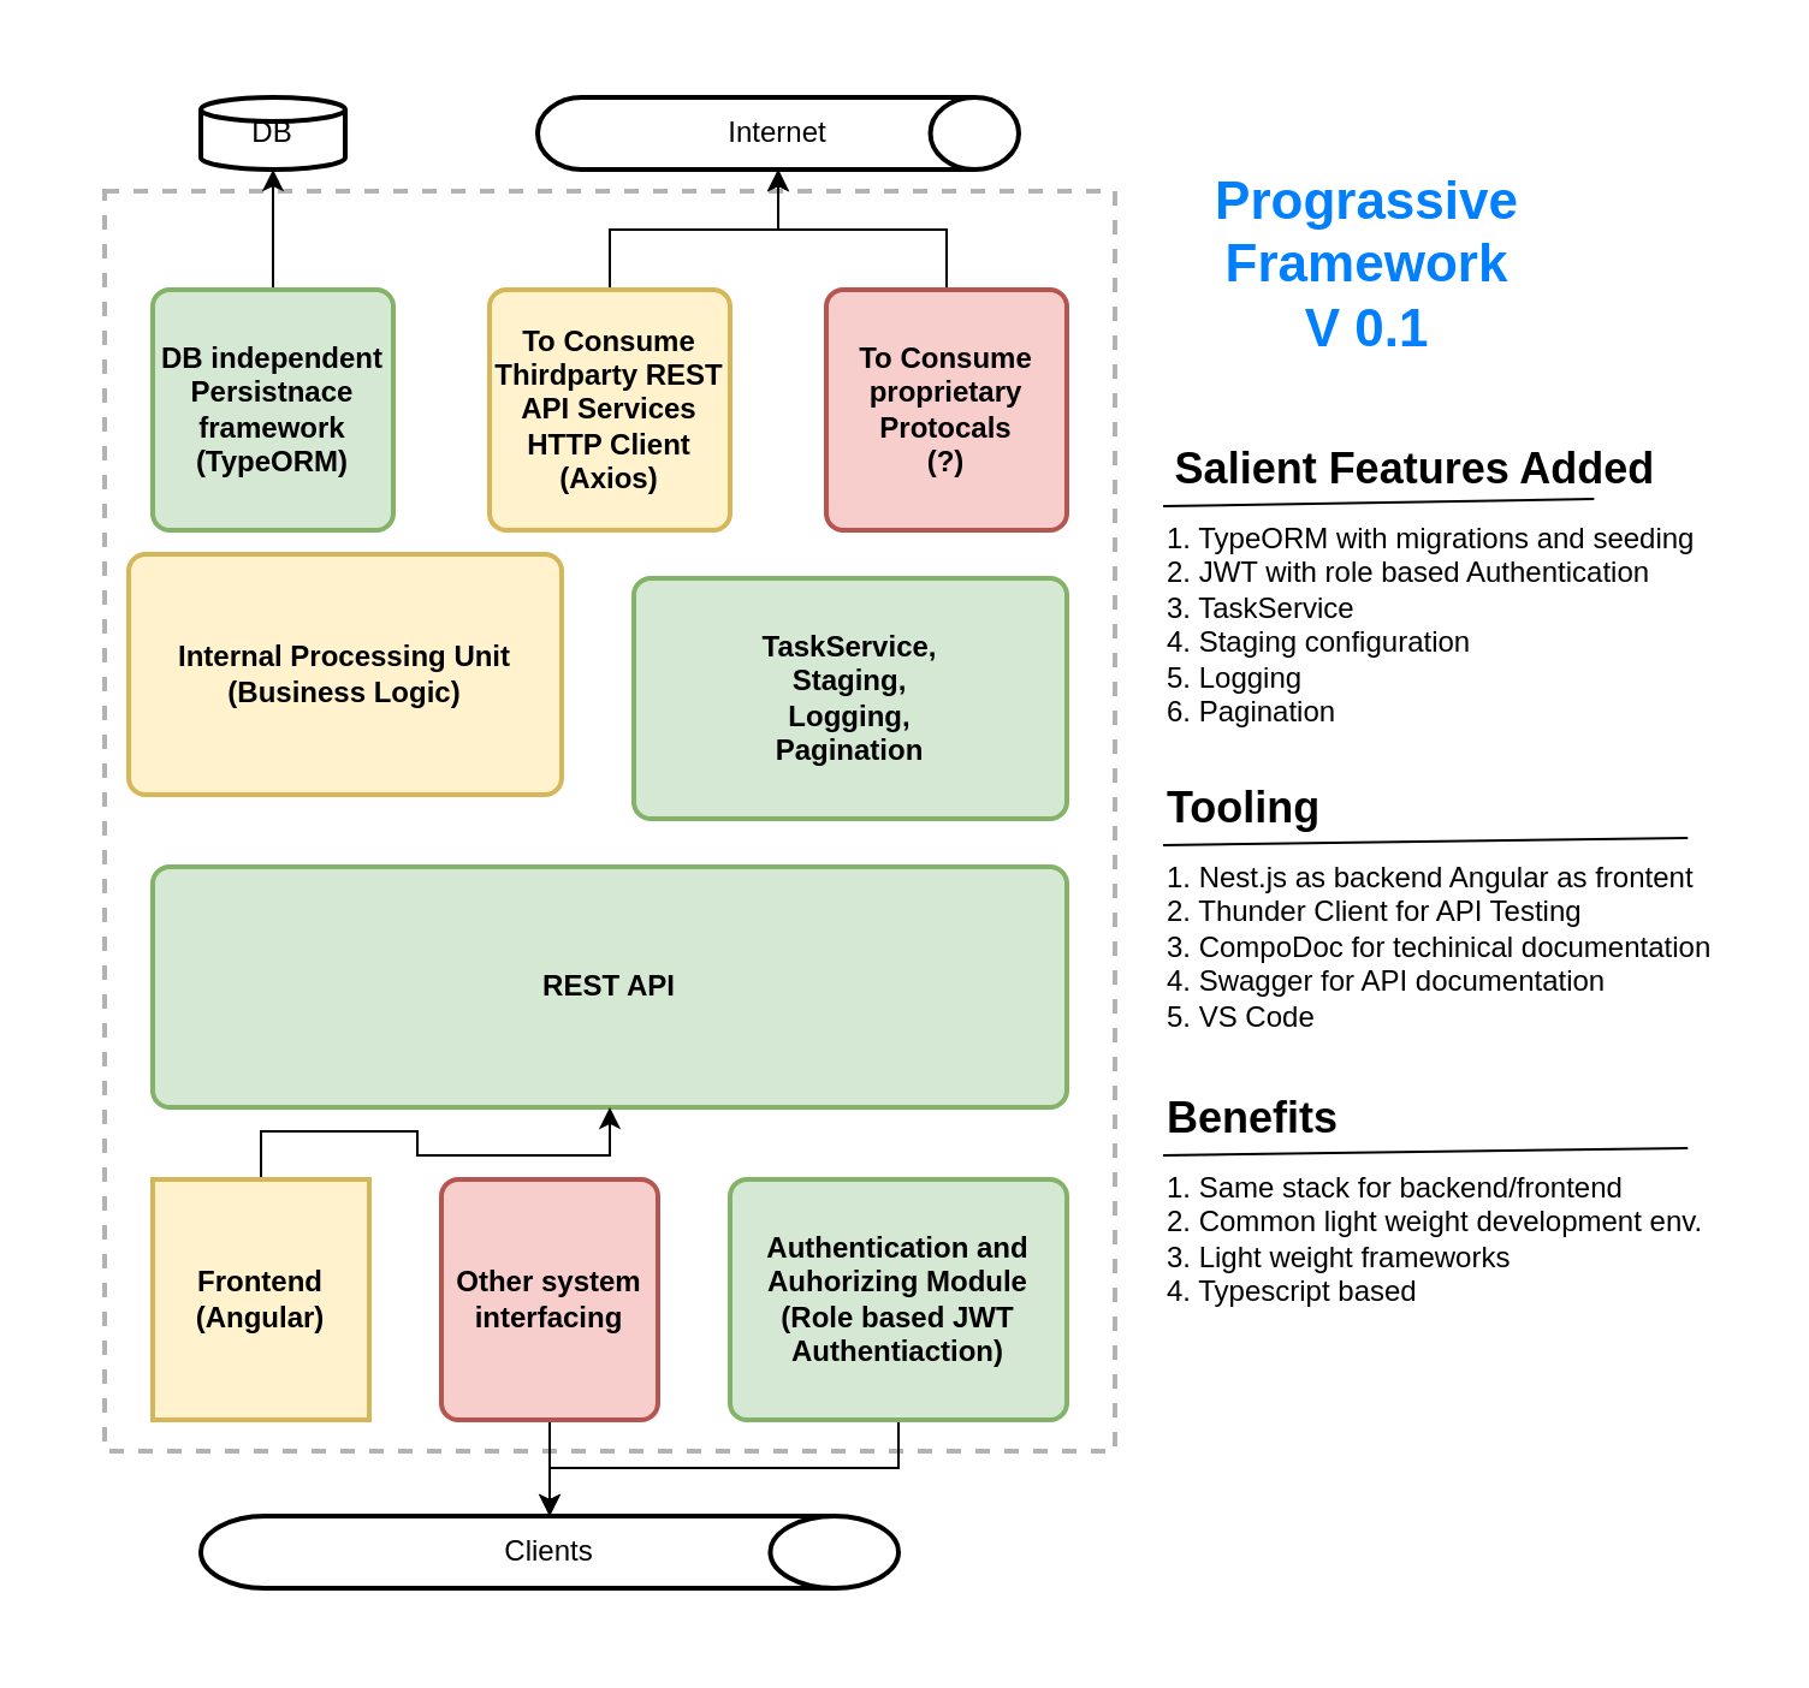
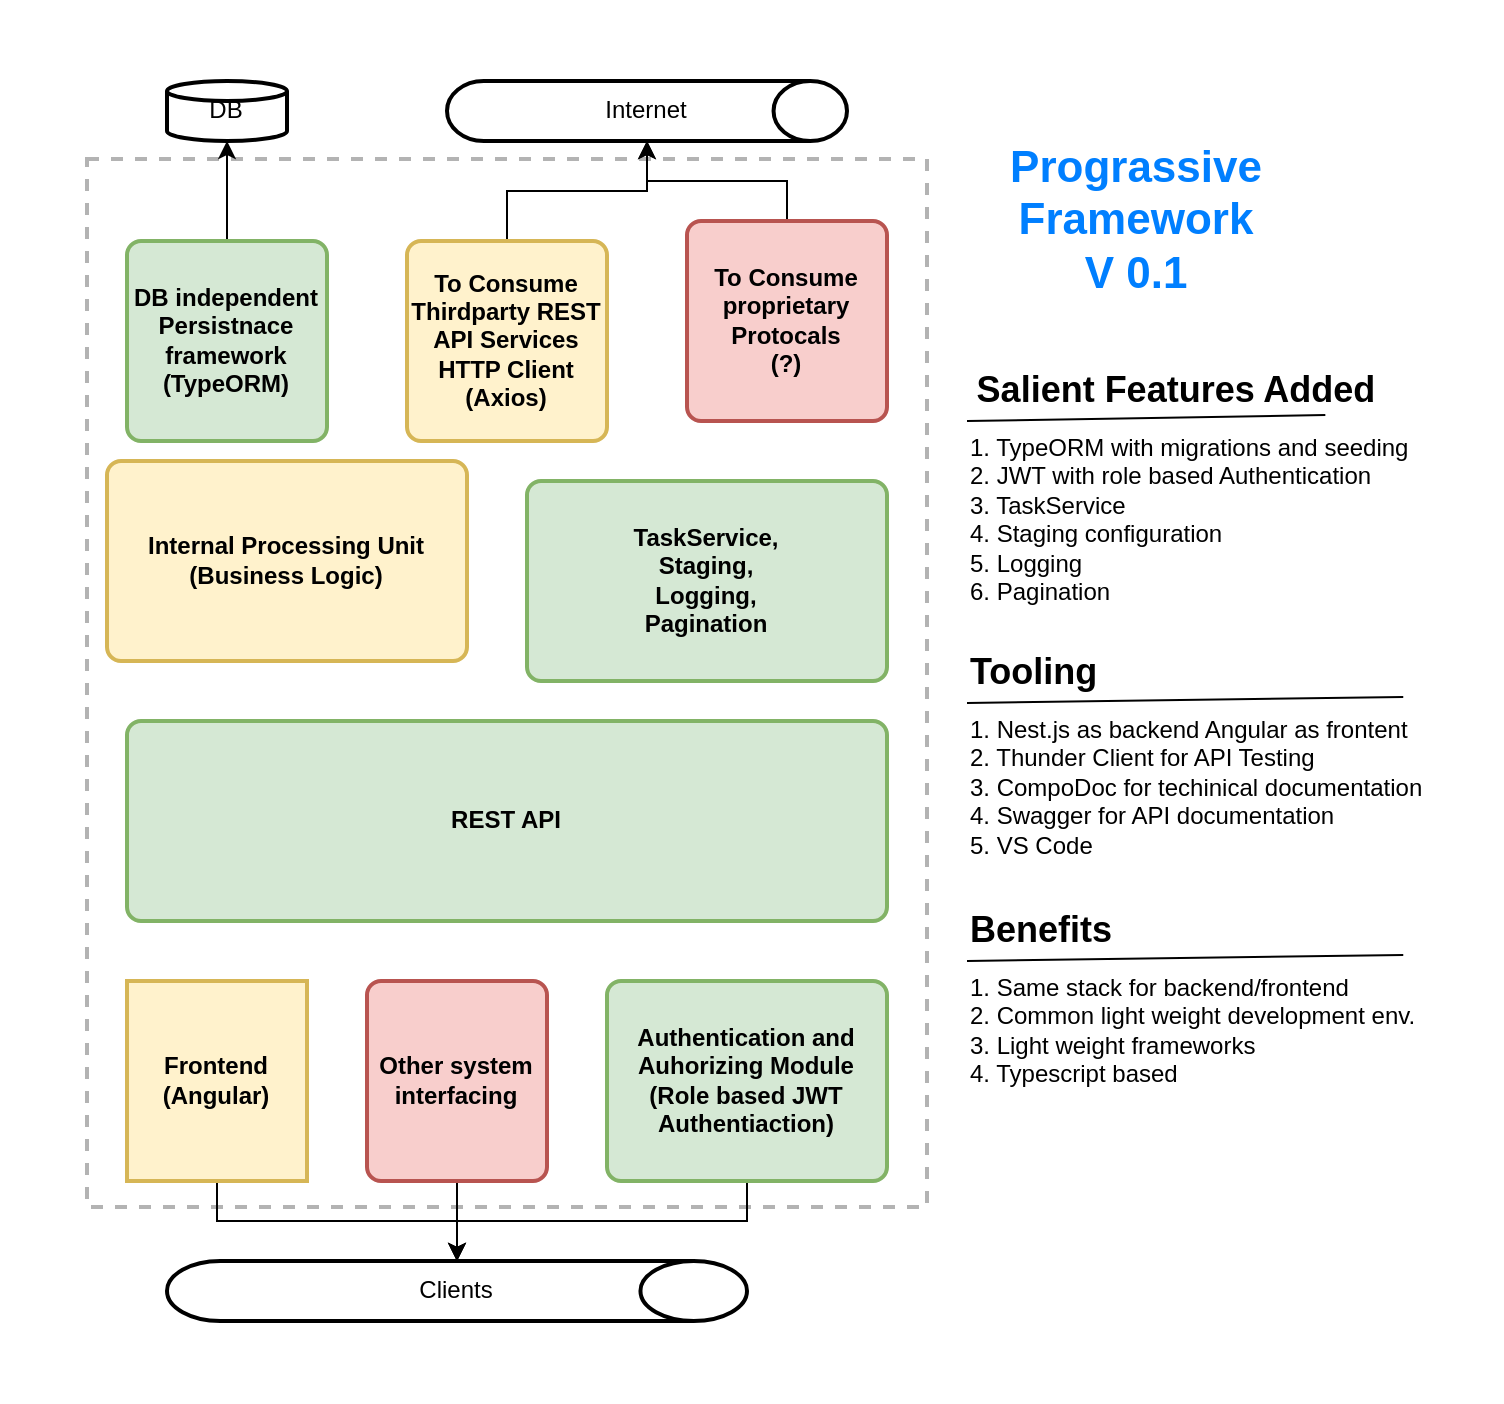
- <mxCell id="9" value="&lt;b&gt;To Consume proprietary &lt;br&gt;Protocals&lt;/b&gt;&lt;br&gt;&lt;b&gt;(?)&lt;/b&gt;" style="rounded=1;whiteSpace=wrap;html=1;absoluteArcSize=1;arcSize=14;strokeWidth=2;fillColor=#f8cecc;strokeColor=#b85450;" vertex="1" parent="1"><mxGeometry x="343" y="120" width="100" height="100" as="geometry" /></mxCell>
+ <mxCell id="9" value="&lt;b&gt;To Consume proprietary &lt;br&gt;Protocals&lt;/b&gt;&lt;br&gt;&lt;b&gt;(?)&lt;/b&gt;" style="rounded=1;whiteSpace=wrap;html=1;absoluteArcSize=1;arcSize=14;strokeWidth=2;fillColor=#f8cecc;strokeColor=#b85450;" vertex="1" parent="1"><mxGeometry x="343" y="110" width="100" height="100" as="geometry" /></mxCell>
- <mxCell id="16" value="" style="edgeStyle=orthogonalEdgeStyle;rounded=0;orthogonalLoop=1;jettySize=auto;html=1;fontSize=22;fontColor=#007FFF;" edge="1" parent="1" source="17" target="12"><mxGeometry relative="1" as="geometry" /></mxCell>
+ <mxCell id="16" value="" style="edgeStyle=orthogonalEdgeStyle;rounded=0;orthogonalLoop=1;jettySize=auto;html=1;fontSize=22;fontColor=#007FFF;" edge="1" parent="1" source="17" target="21"><mxGeometry relative="1" as="geometry" /></mxCell>
